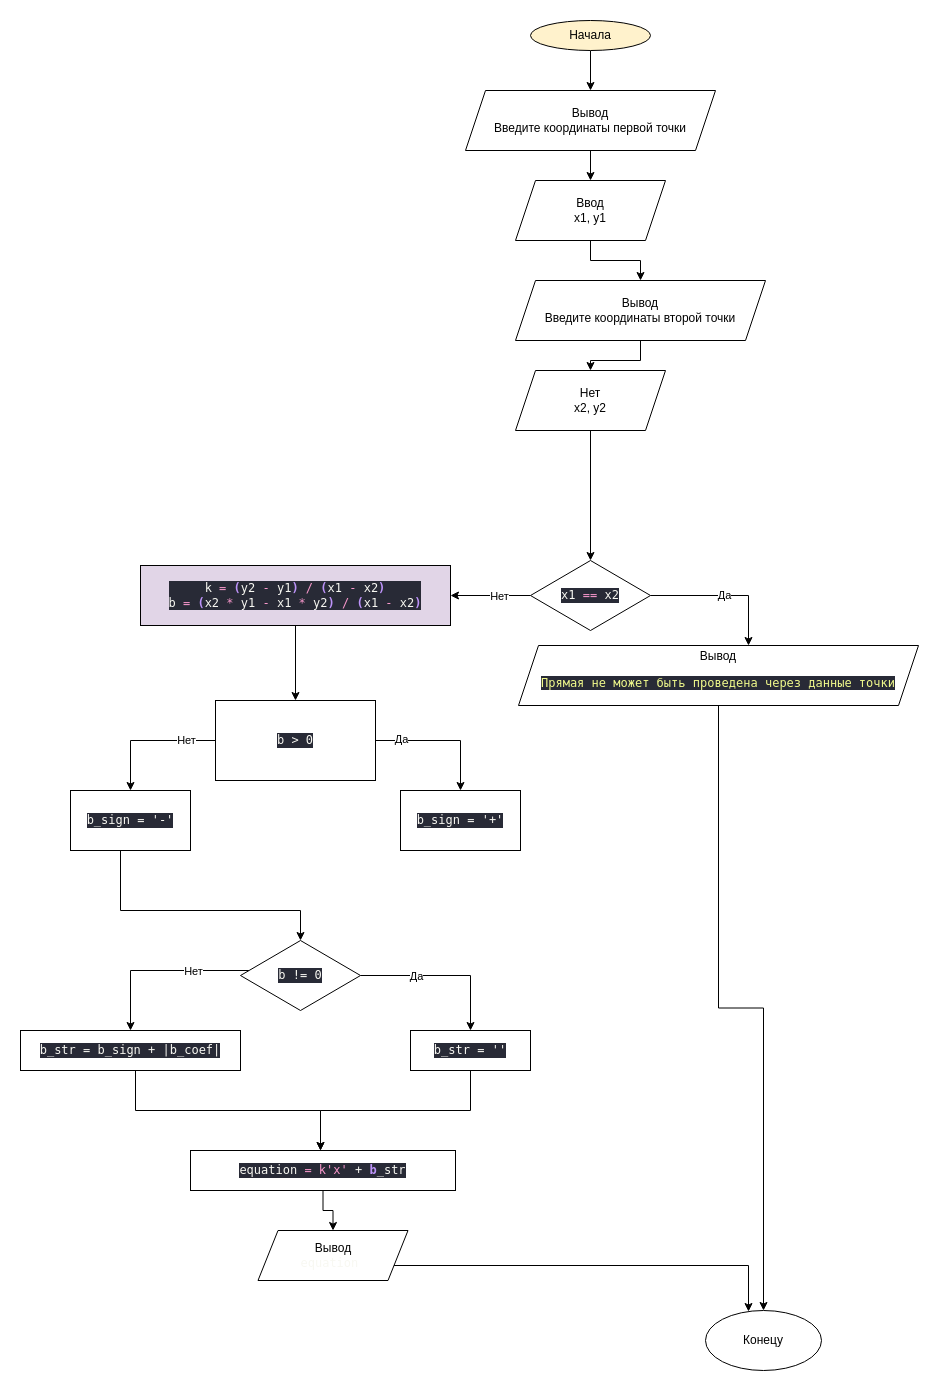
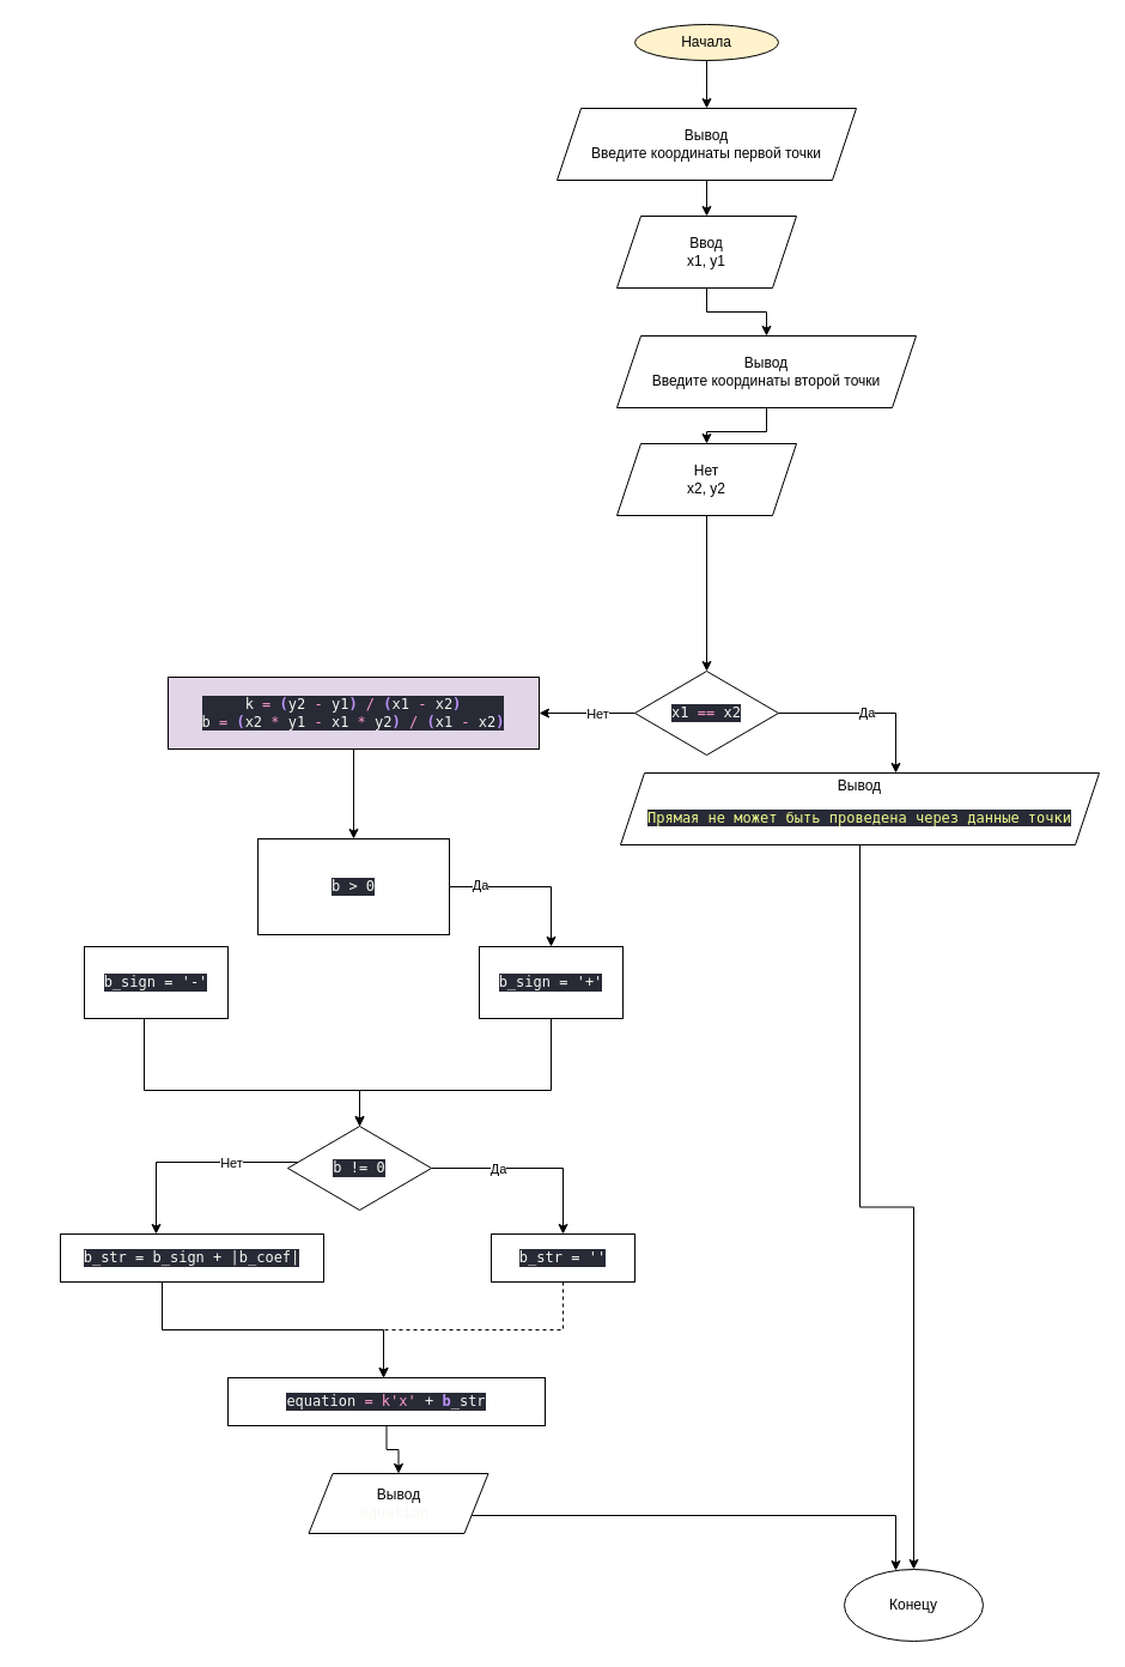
- <mxCell id="16" style="edgeStyle=orthogonalEdgeStyle;rounded=0;orthogonalLoop=1;jettySize=auto;html=1;" parent="1" source="18" target="20" edge="1"><mxGeometry relative="1" as="geometry" /></mxCell>
- <mxCell id="17" value="Нет" style="edgeLabel;html=1;align=center;verticalAlign=middle;resizable=0;points=[];" parent="16" vertex="1" connectable="0"><mxGeometry x="-0.454" y="3" relative="1" as="geometry"><mxPoint x="7.86" y="-3.03" as="offset" /></mxGeometry></mxCell>
+ <mxCell id="12" style="edgeStyle=orthogonalEdgeStyle;rounded=0;orthogonalLoop=1;jettySize=auto;html=1;" parent="1" source="13" target="31" edge="1"><mxGeometry relative="1" as="geometry"><Array as="points"><mxPoint x="460" y="910" /><mxPoint x="300" y="910" /></Array></mxGeometry></mxCell>
- <mxCell id="26" value="&lt;pre style=&quot;background-color: #282a36 ; color: #f8f8f2 ; font-family: &amp;#34;jetbrains mono&amp;#34; , monospace ; font-size: 9 8pt&quot;&gt;&lt;span style=&quot;font-family: &amp;#34;jetbrains mono&amp;#34; , monospace&quot;&gt;b_str&lt;/span&gt; = b_sign + |b_coef|&lt;/pre&gt;" style="rounded=0;whiteSpace=wrap;html=1;" parent="1" vertex="1"><mxGeometry x="20" y="1030" width="220" height="40" as="geometry" /></mxCell>
+ <mxCell id="26" value="&lt;pre style=&quot;background-color: #282a36 ; color: #f8f8f2 ; font-family: &amp;#34;jetbrains mono&amp;#34; , monospace ; font-size: 9 8pt&quot;&gt;&lt;span style=&quot;font-family: &amp;#34;jetbrains mono&amp;#34; , monospace&quot;&gt;b_str&lt;/span&gt; = b_sign + |b_coef|&lt;/pre&gt;" style="rounded=0;whiteSpace=wrap;html=1;" parent="1" vertex="1"><mxGeometry x="50" y="1030" width="220" height="40" as="geometry" /></mxCell>
- <mxCell id="32" style="edgeStyle=orthogonalEdgeStyle;rounded=0;orthogonalLoop=1;jettySize=auto;html=1;" parent="1" source="33" edge="1" target="37"><mxGeometry relative="1" as="geometry"><Array as="points"><mxPoint x="470" y="1110" /><mxPoint x="320" y="1110" /></Array><mxPoint x="320" y="1140" as="targetPoint" /></mxGeometry></mxCell>
+ <mxCell id="32" style="edgeStyle=orthogonalEdgeStyle;rounded=0;orthogonalLoop=1;jettySize=auto;html=1;dashed=1;" parent="1" source="33" edge="1" target="37"><mxGeometry relative="1" as="geometry"><Array as="points"><mxPoint x="470" y="1110" /><mxPoint x="320" y="1110" /></Array><mxPoint x="320" y="1140" as="targetPoint" /></mxGeometry></mxCell>
